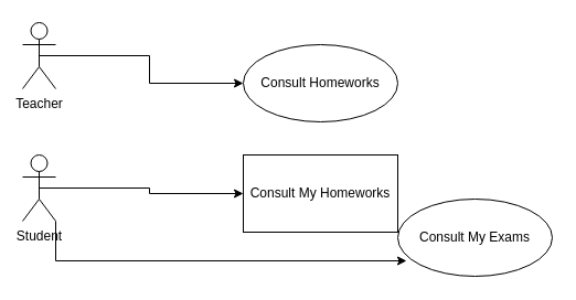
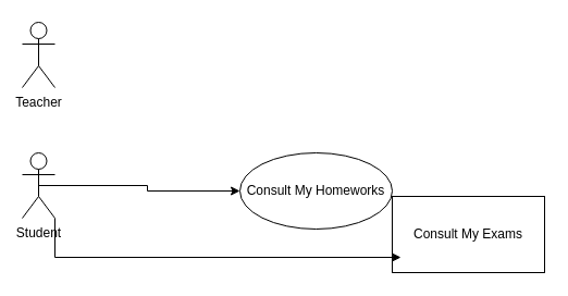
- <mxCell id="5" style="edgeStyle=orthogonalEdgeStyle;rounded=0;orthogonalLoop=1;jettySize=auto;html=1;exitX=0.5;exitY=0.5;exitDx=0;exitDy=0;exitPerimeter=0;" edge="1" parent="1" source="6" target="3"><mxGeometry relative="1" as="geometry" /></mxCell>
- <mxCell id="3" value="Consult Homeworks" style="ellipse;whiteSpace=wrap;html=1;" vertex="1" parent="1"><mxGeometry x="220" y="40" width="140" height="70" as="geometry" /></mxCell>
- <mxCell id="2" value="Consult My Homeworks" style="whiteSpace=wrap;html=1;rounded=0;" vertex="1" parent="1"><mxGeometry x="220" y="140" width="140" height="70" as="geometry" /></mxCell>
+ <mxCell id="2" value="Consult My Homeworks" style="ellipse;whiteSpace=wrap;html=1;" vertex="1" parent="1"><mxGeometry x="220" y="140" width="140" height="70" as="geometry" /></mxCell>
- <mxCell id="4" value="Consult M&lt;span style=&quot;background-color: transparent; color: light-dark(rgb(0, 0, 0), rgb(255, 255, 255));&quot;&gt;y Exams&lt;/span&gt;" style="ellipse;whiteSpace=wrap;html=1;" vertex="1" parent="1"><mxGeometry x="360" y="180" width="140" height="70" as="geometry" /></mxCell>
+ <mxCell id="4" value="Consult M&lt;span style=&quot;background-color: transparent; color: light-dark(rgb(0, 0, 0), rgb(255, 255, 255));&quot;&gt;y Exams&lt;/span&gt;" style="whiteSpace=wrap;html=1;rounded=0;" vertex="1" parent="1"><mxGeometry x="360" y="180" width="140" height="70" as="geometry" /></mxCell>
